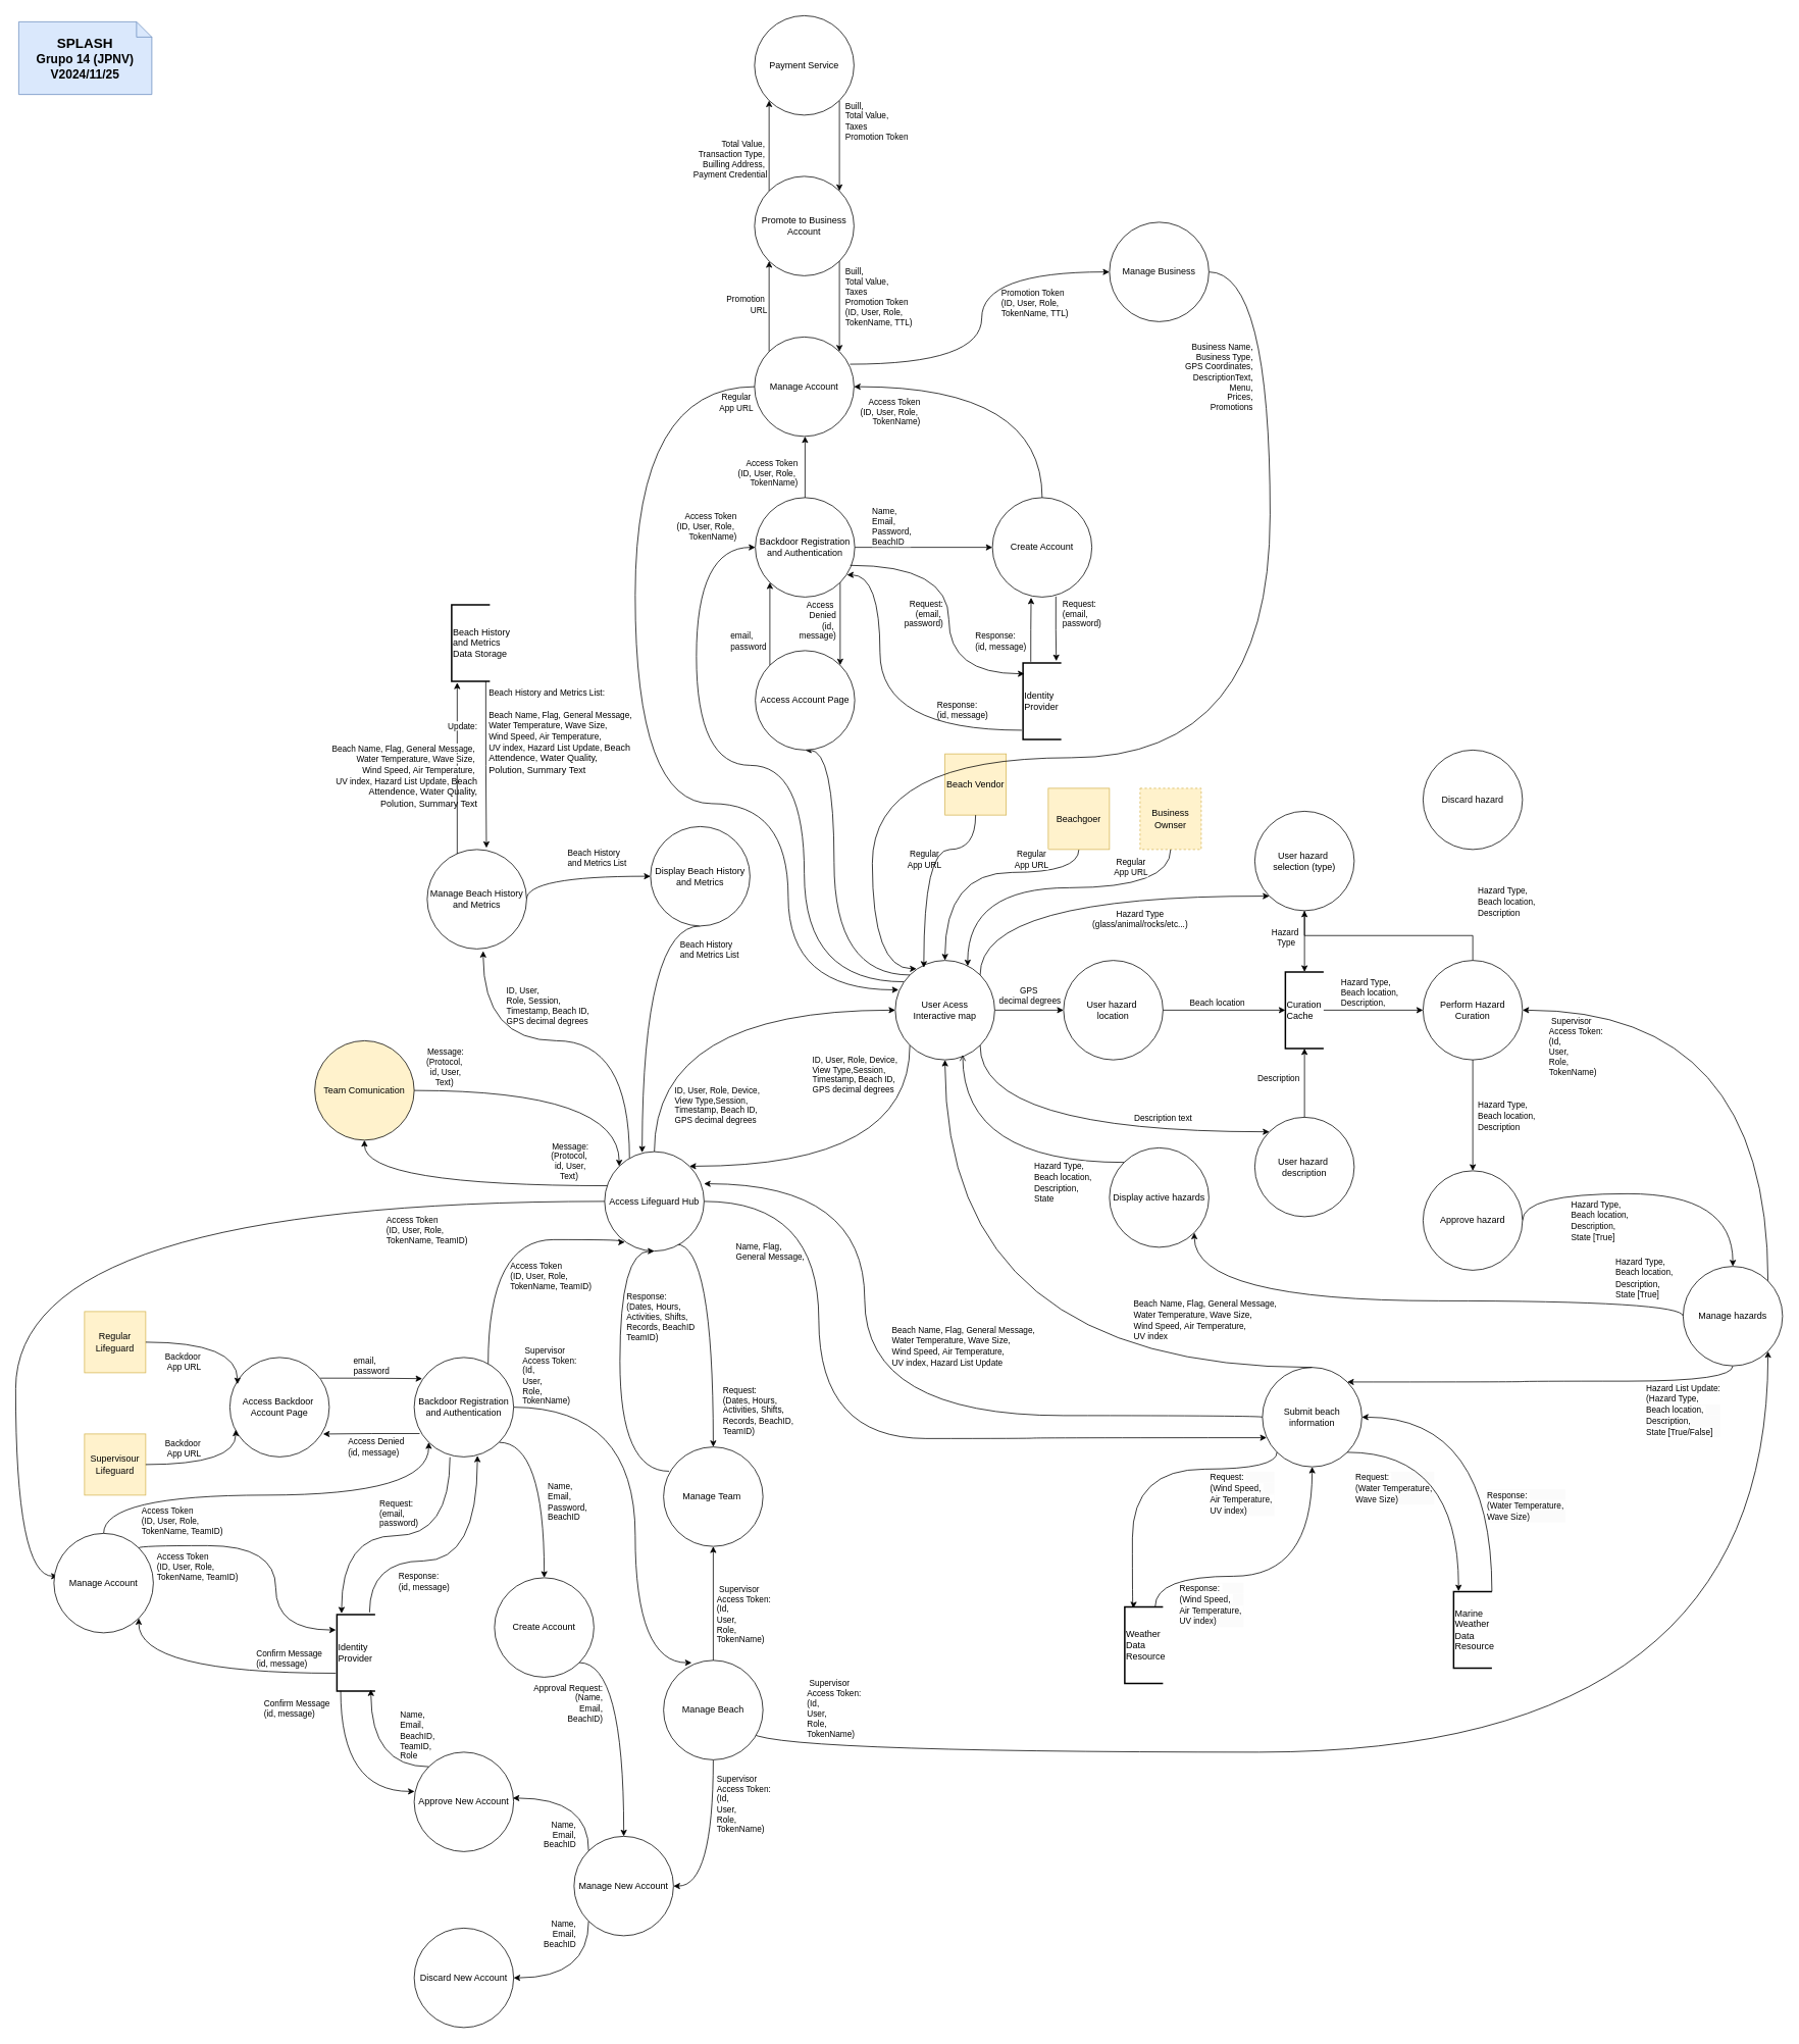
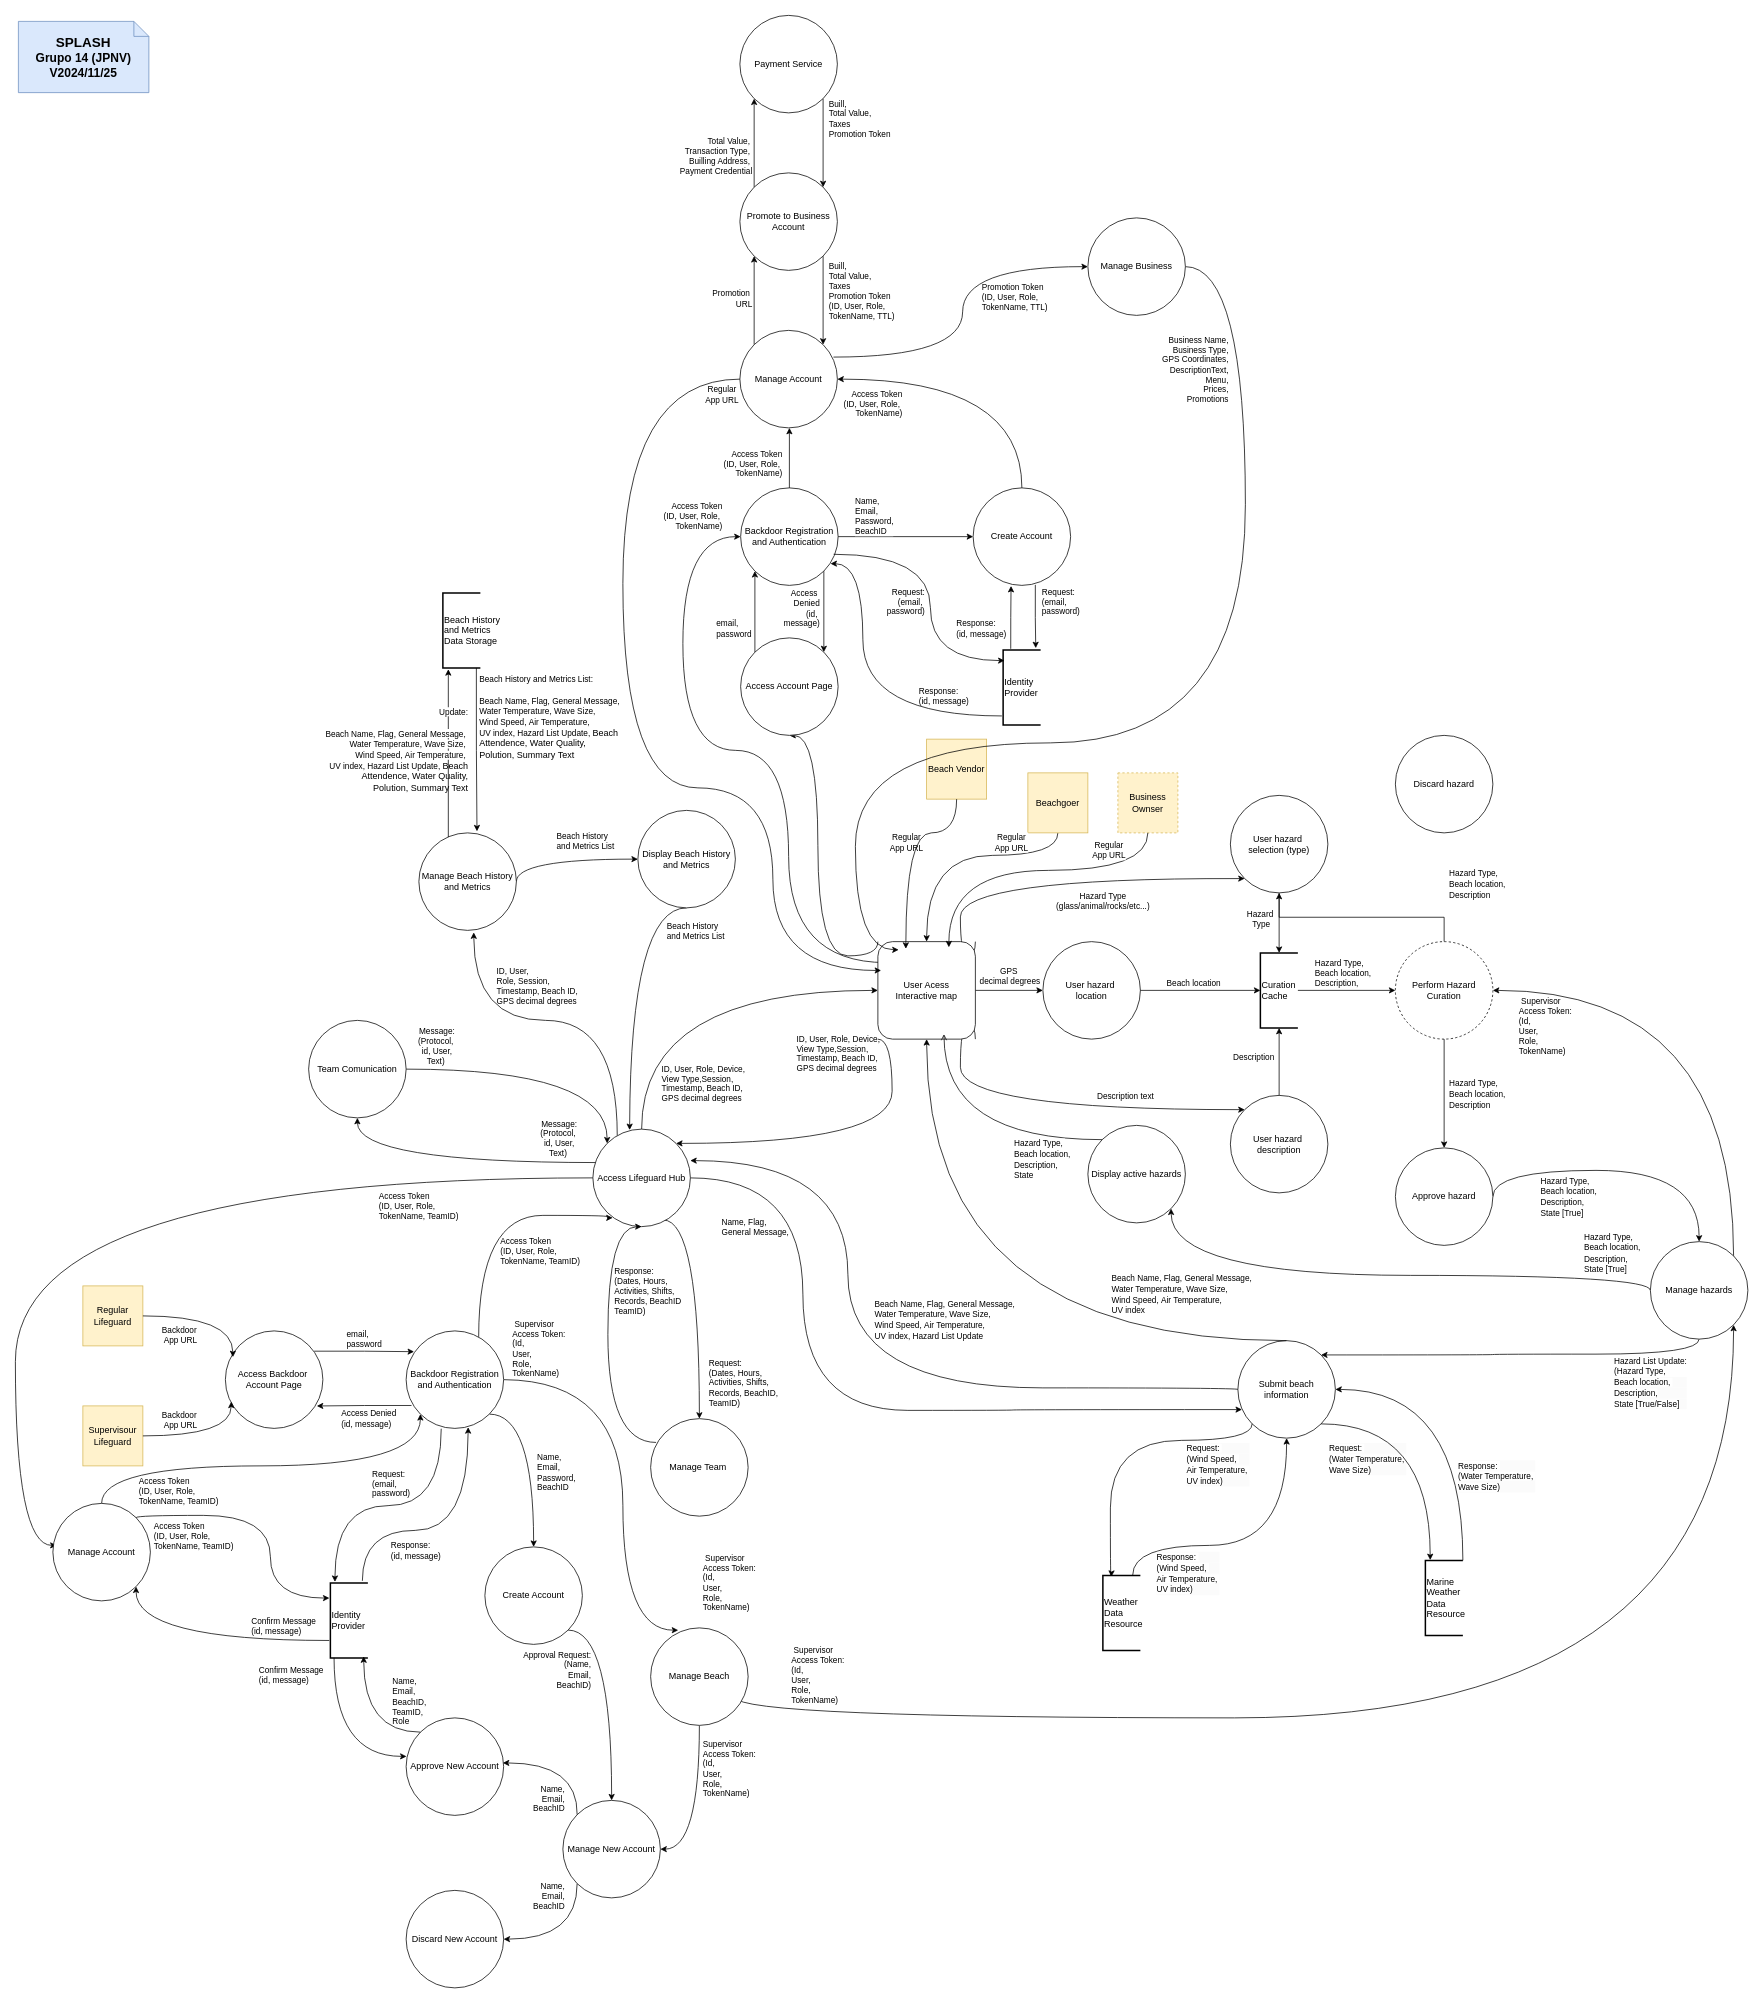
- <mxCell id="44" value="User Acess&lt;div&gt;Interactive map&lt;/div&gt;" style="ellipse;whiteSpace=wrap;html=1;aspect=fixed;" vertex="1" parent="1"><mxGeometry x="1170" y="1255" width="130" height="130" as="geometry" /></mxCell>
+ <mxCell id="44" value="User Acess&lt;div&gt;Interactive map&lt;/div&gt;" style="whiteSpace=wrap;html=1;aspect=fixed;rounded=1;" vertex="1" parent="1"><mxGeometry x="1170" y="1255" width="130" height="130" as="geometry" /></mxCell>
- <mxCell id="32" value="Perform Hazard Curation" style="ellipse;whiteSpace=wrap;html=1;aspect=fixed;" vertex="1" parent="1"><mxGeometry x="1860" y="1255" width="130" height="130" as="geometry" /></mxCell>
+ <mxCell id="32" value="Perform Hazard Curation" style="ellipse;whiteSpace=wrap;html=1;aspect=fixed;dashed=1;" vertex="1" parent="1"><mxGeometry x="1860" y="1255" width="130" height="130" as="geometry" /></mxCell>
- <mxCell id="78" value="Team Comunication" style="ellipse;whiteSpace=wrap;html=1;aspect=fixed;fillColor=#fff2cc;" vertex="1" parent="1"><mxGeometry x="411" y="1360" width="130" height="130" as="geometry" /></mxCell>
+ <mxCell id="78" value="Team Comunication" style="ellipse;whiteSpace=wrap;html=1;aspect=fixed;" vertex="1" parent="1"><mxGeometry x="411" y="1360" width="130" height="130" as="geometry" /></mxCell>
- <mxCell id="124" style="edgeStyle=orthogonalEdgeStyle;rounded=0;orthogonalLoop=1;jettySize=auto;html=1;exitX=0.5;exitY=0;exitDx=0;exitDy=0;entryX=0.5;entryY=1;entryDx=0;entryDy=0;" edge="1" parent="1" source="126" target="75"><mxGeometry relative="1" as="geometry" /></mxCell>
